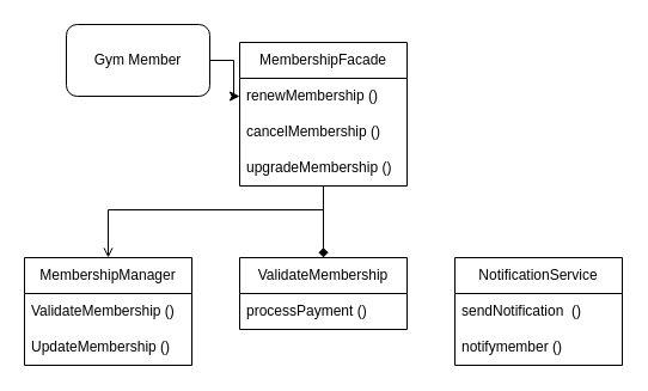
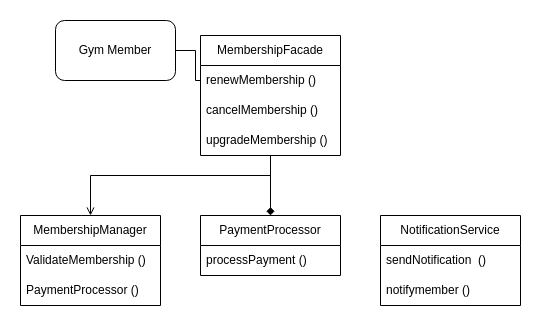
- <mxCell id="2" style="edgeStyle=orthogonalEdgeStyle;rounded=0;orthogonalLoop=1;jettySize=auto;html=1;entryX=0;entryY=0.5;entryDx=0;entryDy=0;" edge="1" parent="1" source="3" target="7"><mxGeometry relative="1" as="geometry" /></mxCell>
+ <mxCell id="2" style="edgeStyle=orthogonalEdgeStyle;rounded=0;orthogonalLoop=1;jettySize=auto;html=1;entryX=0;entryY=0.5;entryDx=0;entryDy=0;endArrow=none;" edge="1" parent="1" source="3" target="7"><mxGeometry relative="1" as="geometry" /></mxCell>
- <mxCell id="13" value="ValidateMembership" style="swimlane;fontStyle=0;childLayout=stackLayout;horizontal=1;startSize=30;horizontalStack=0;resizeParent=1;resizeParentMax=0;resizeLast=0;collapsible=1;marginBottom=0;whiteSpace=wrap;html=1;" vertex="1" parent="1"><mxGeometry x="200" y="215" width="140" height="60" as="geometry" /></mxCell>
+ <mxCell id="13" value="PaymentProcessor" style="swimlane;fontStyle=0;childLayout=stackLayout;horizontal=1;startSize=30;horizontalStack=0;resizeParent=1;resizeParentMax=0;resizeLast=0;collapsible=1;marginBottom=0;whiteSpace=wrap;html=1;" vertex="1" parent="1"><mxGeometry x="200" y="215" width="140" height="60" as="geometry" /></mxCell>
- <mxCell id="12" value="UpdateMembership ()" style="text;strokeColor=none;fillColor=none;align=left;verticalAlign=middle;spacingLeft=4;spacingRight=4;overflow=hidden;points=[[0,0.5],[1,0.5]];portConstraint=eastwest;rotatable=0;whiteSpace=wrap;html=1;" vertex="1" parent="10"><mxGeometry y="60" width="140" height="30" as="geometry" /></mxCell>
+ <mxCell id="12" value="PaymentProcessor ()" style="text;strokeColor=none;fillColor=none;align=left;verticalAlign=middle;spacingLeft=4;spacingRight=4;overflow=hidden;points=[[0,0.5],[1,0.5]];portConstraint=eastwest;rotatable=0;whiteSpace=wrap;html=1;" vertex="1" parent="10"><mxGeometry y="60" width="140" height="30" as="geometry" /></mxCell>
